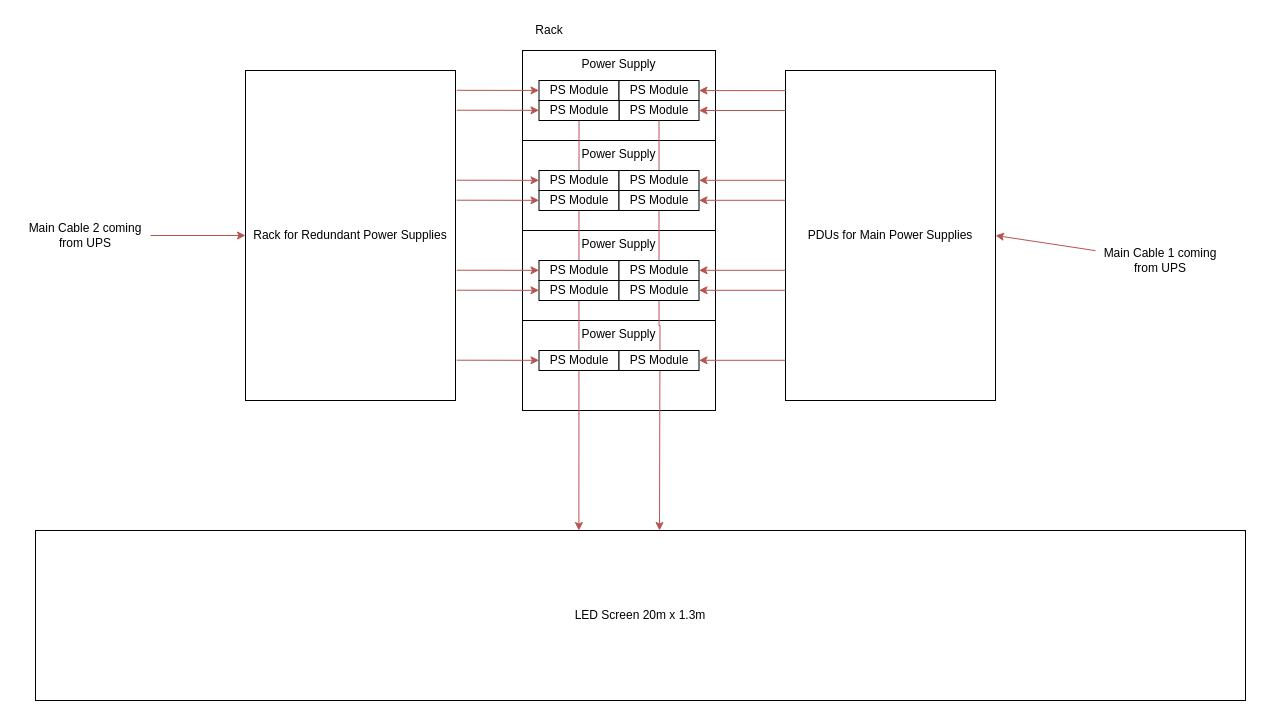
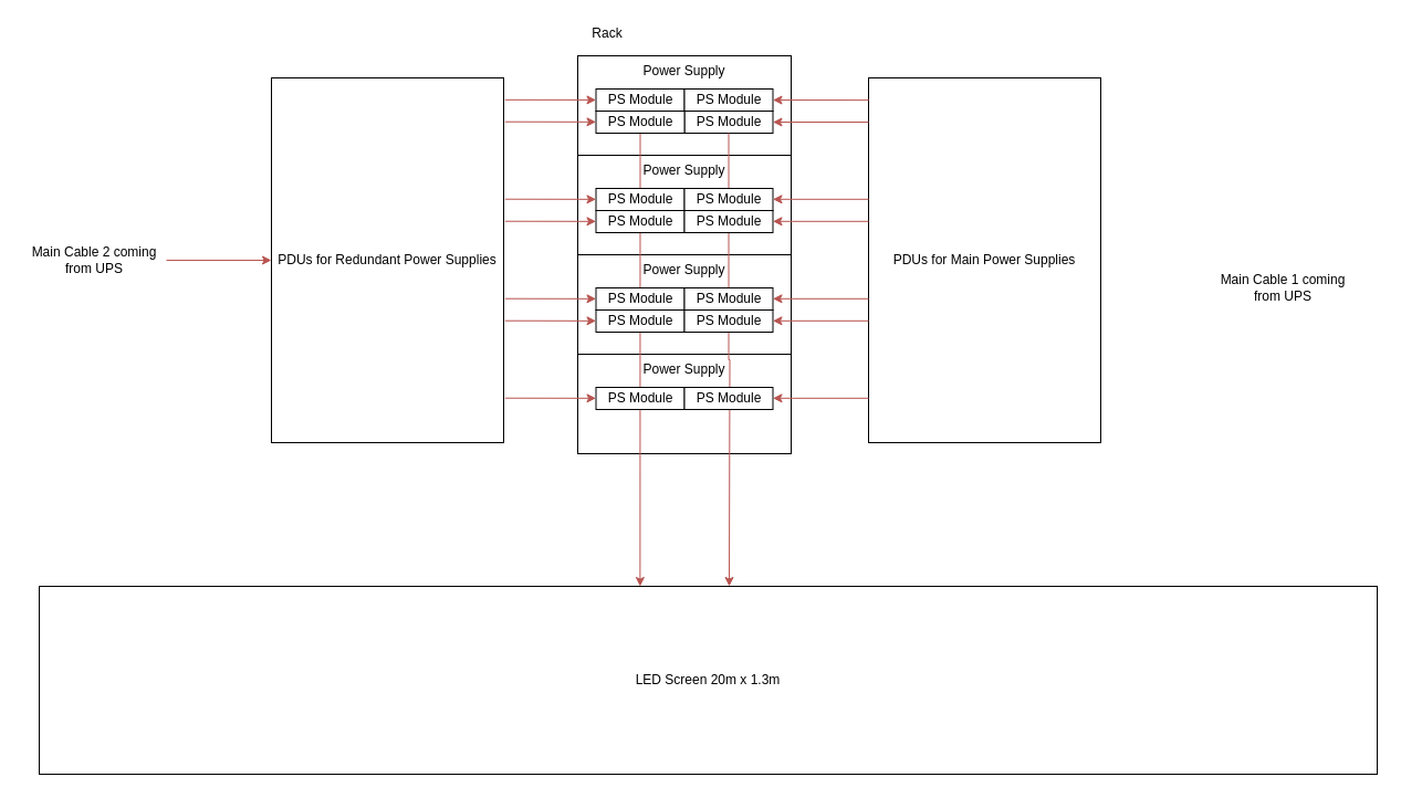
- <mxCell id="6" value="Rack for Redundant Power Supplies" style="rounded=0;whiteSpace=wrap;html=1;" vertex="1" parent="1"><mxGeometry x="245" y="70" width="210" height="330" as="geometry" /></mxCell>
+ <mxCell id="6" value="PDUs for Redundant Power Supplies" style="rounded=0;whiteSpace=wrap;html=1;" vertex="1" parent="1"><mxGeometry x="245" y="70" width="210" height="330" as="geometry" /></mxCell>
- <mxCell id="4" value="" style="endArrow=classic;html=1;entryX=1;entryY=0.5;entryDx=0;entryDy=0;rounded=0;strokeColor=#b85450;fillColor=#f8cecc;endFill=1;startFill=0;comic=0;" edge="1" parent="1" source="5" target="3"><mxGeometry width="50" height="50" relative="1" as="geometry"><mxPoint x="1085" y="100" as="sourcePoint" /><mxPoint x="1095" y="100" as="targetPoint" /></mxGeometry></mxCell>
